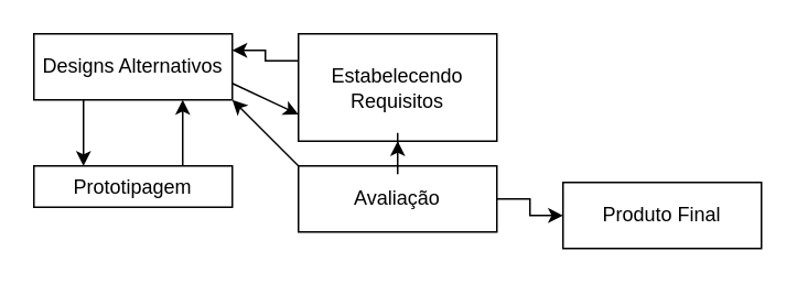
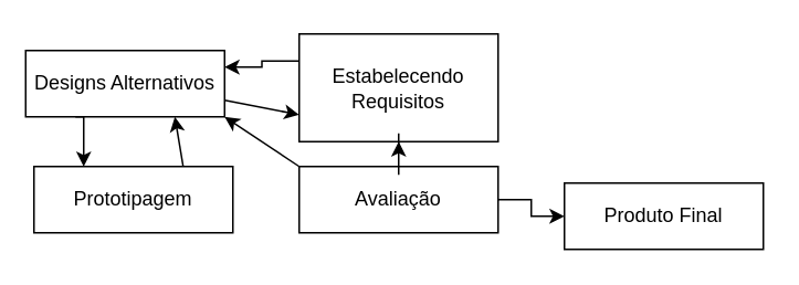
- <mxCell id="4" value="Designs Alternativos" style="rounded=0;whiteSpace=wrap;html=1;fillColor=none;" parent="1" vertex="1"><mxGeometry x="20" y="20" width="120" height="40" as="geometry" /></mxCell>
+ <mxCell id="4" value="Designs Alternativos" style="rounded=0;whiteSpace=wrap;html=1;fillColor=none;" parent="1" vertex="1"><mxGeometry x="15" y="30" width="120" height="40" as="geometry" /></mxCell>
- <mxCell id="6" value="Prototipagem" style="rounded=0;whiteSpace=wrap;html=1;fillColor=none;" parent="1" vertex="1"><mxGeometry x="20" y="100" width="120" height="25" as="geometry" /></mxCell>
+ <mxCell id="6" value="Prototipagem" style="rounded=0;whiteSpace=wrap;html=1;fillColor=none;" parent="1" vertex="1"><mxGeometry x="20" y="100" width="120" height="40" as="geometry" /></mxCell>
